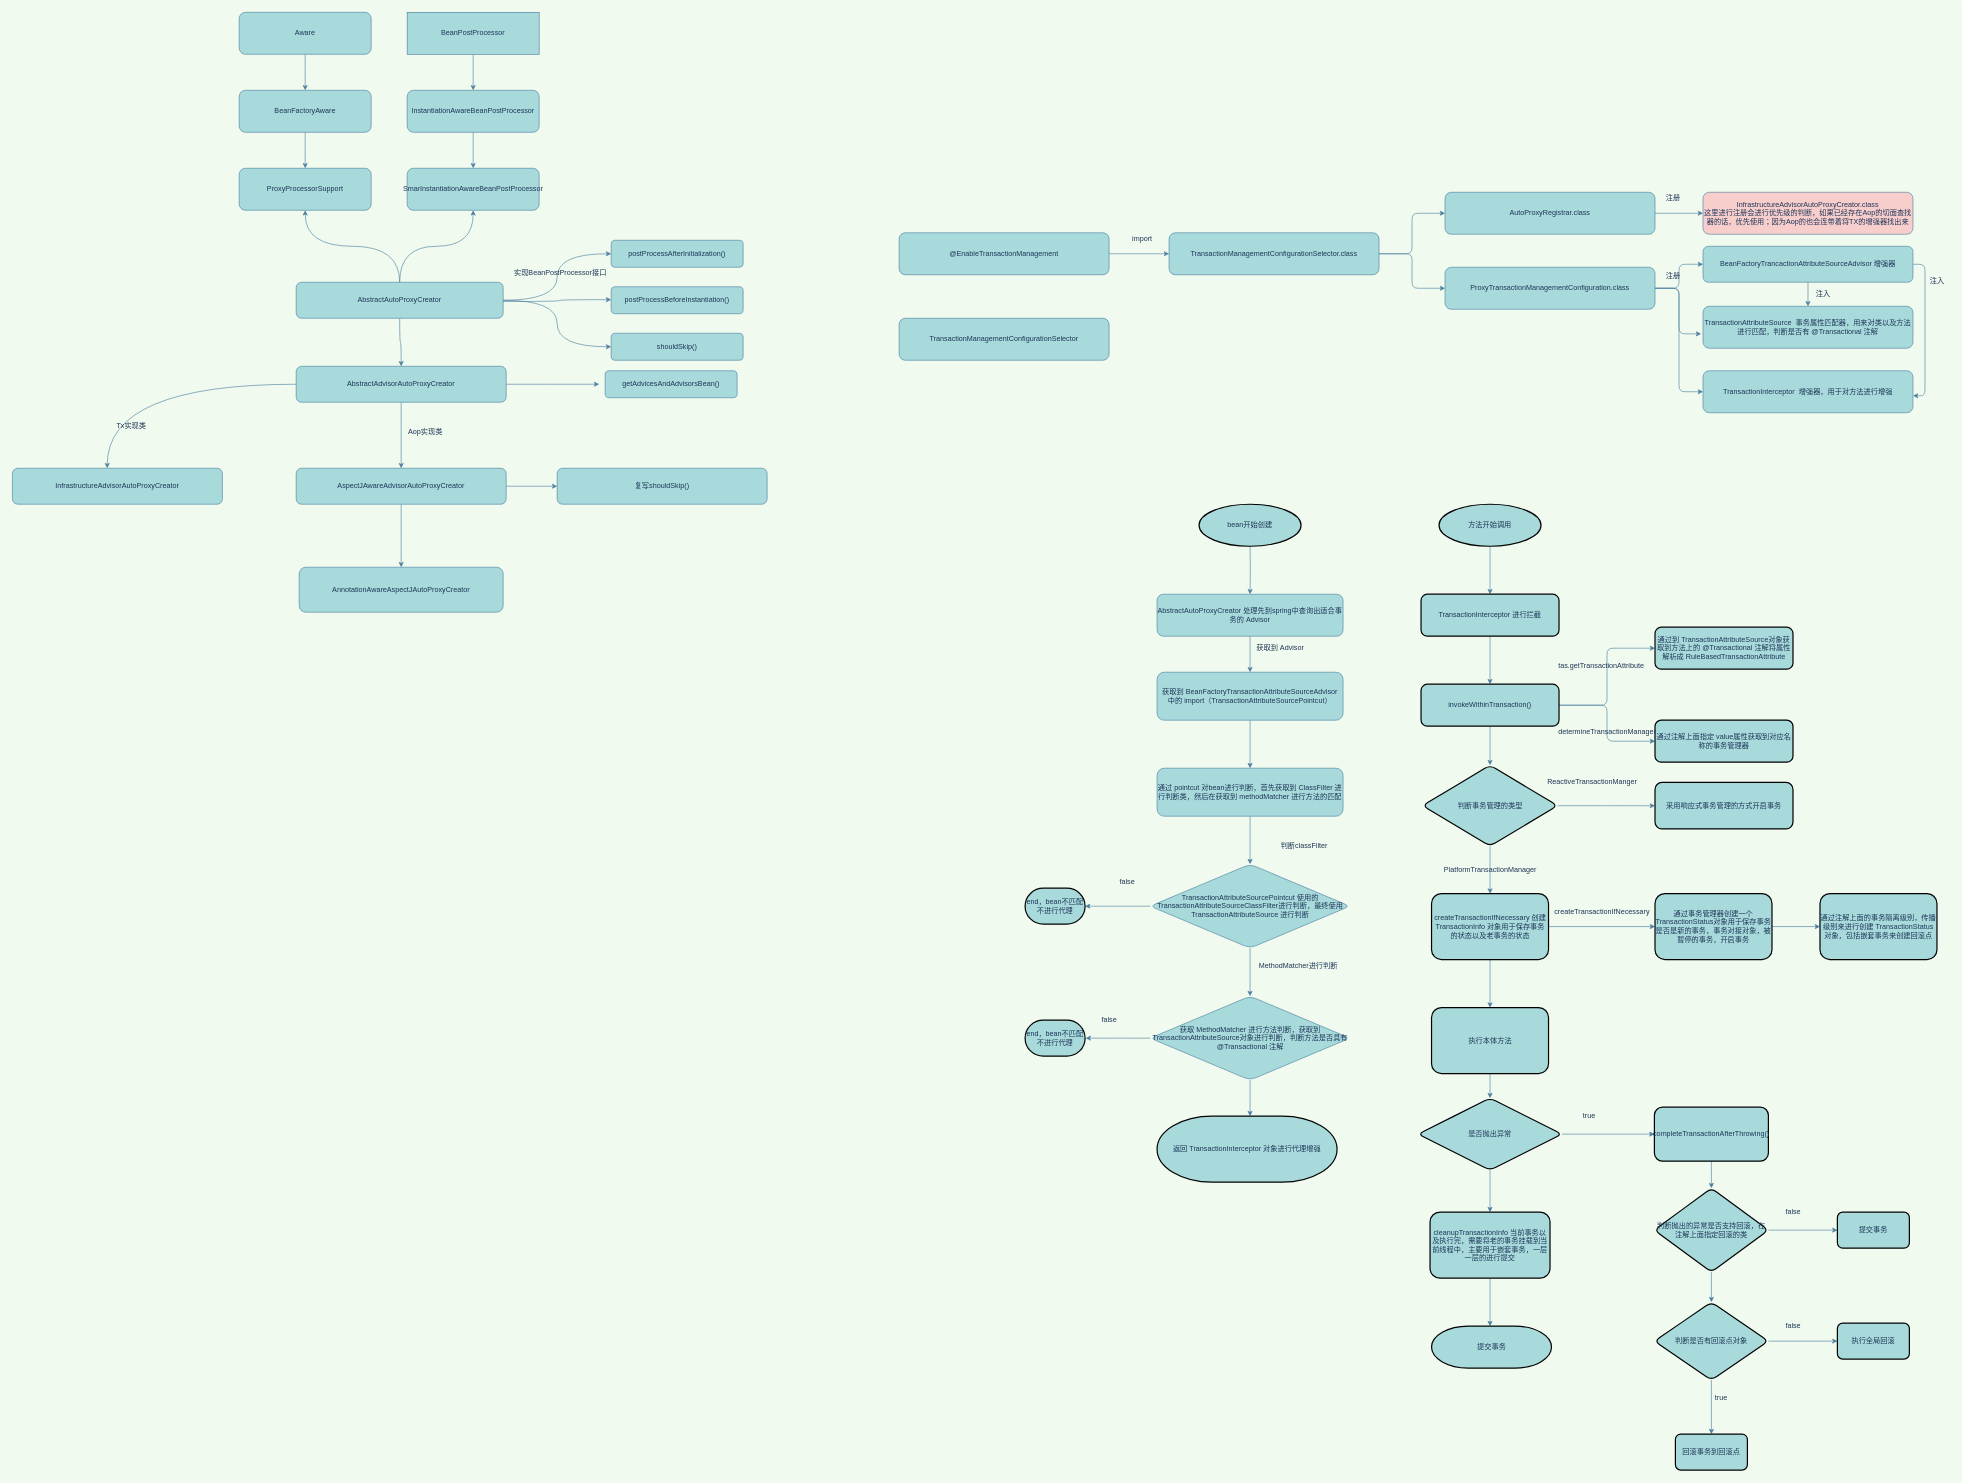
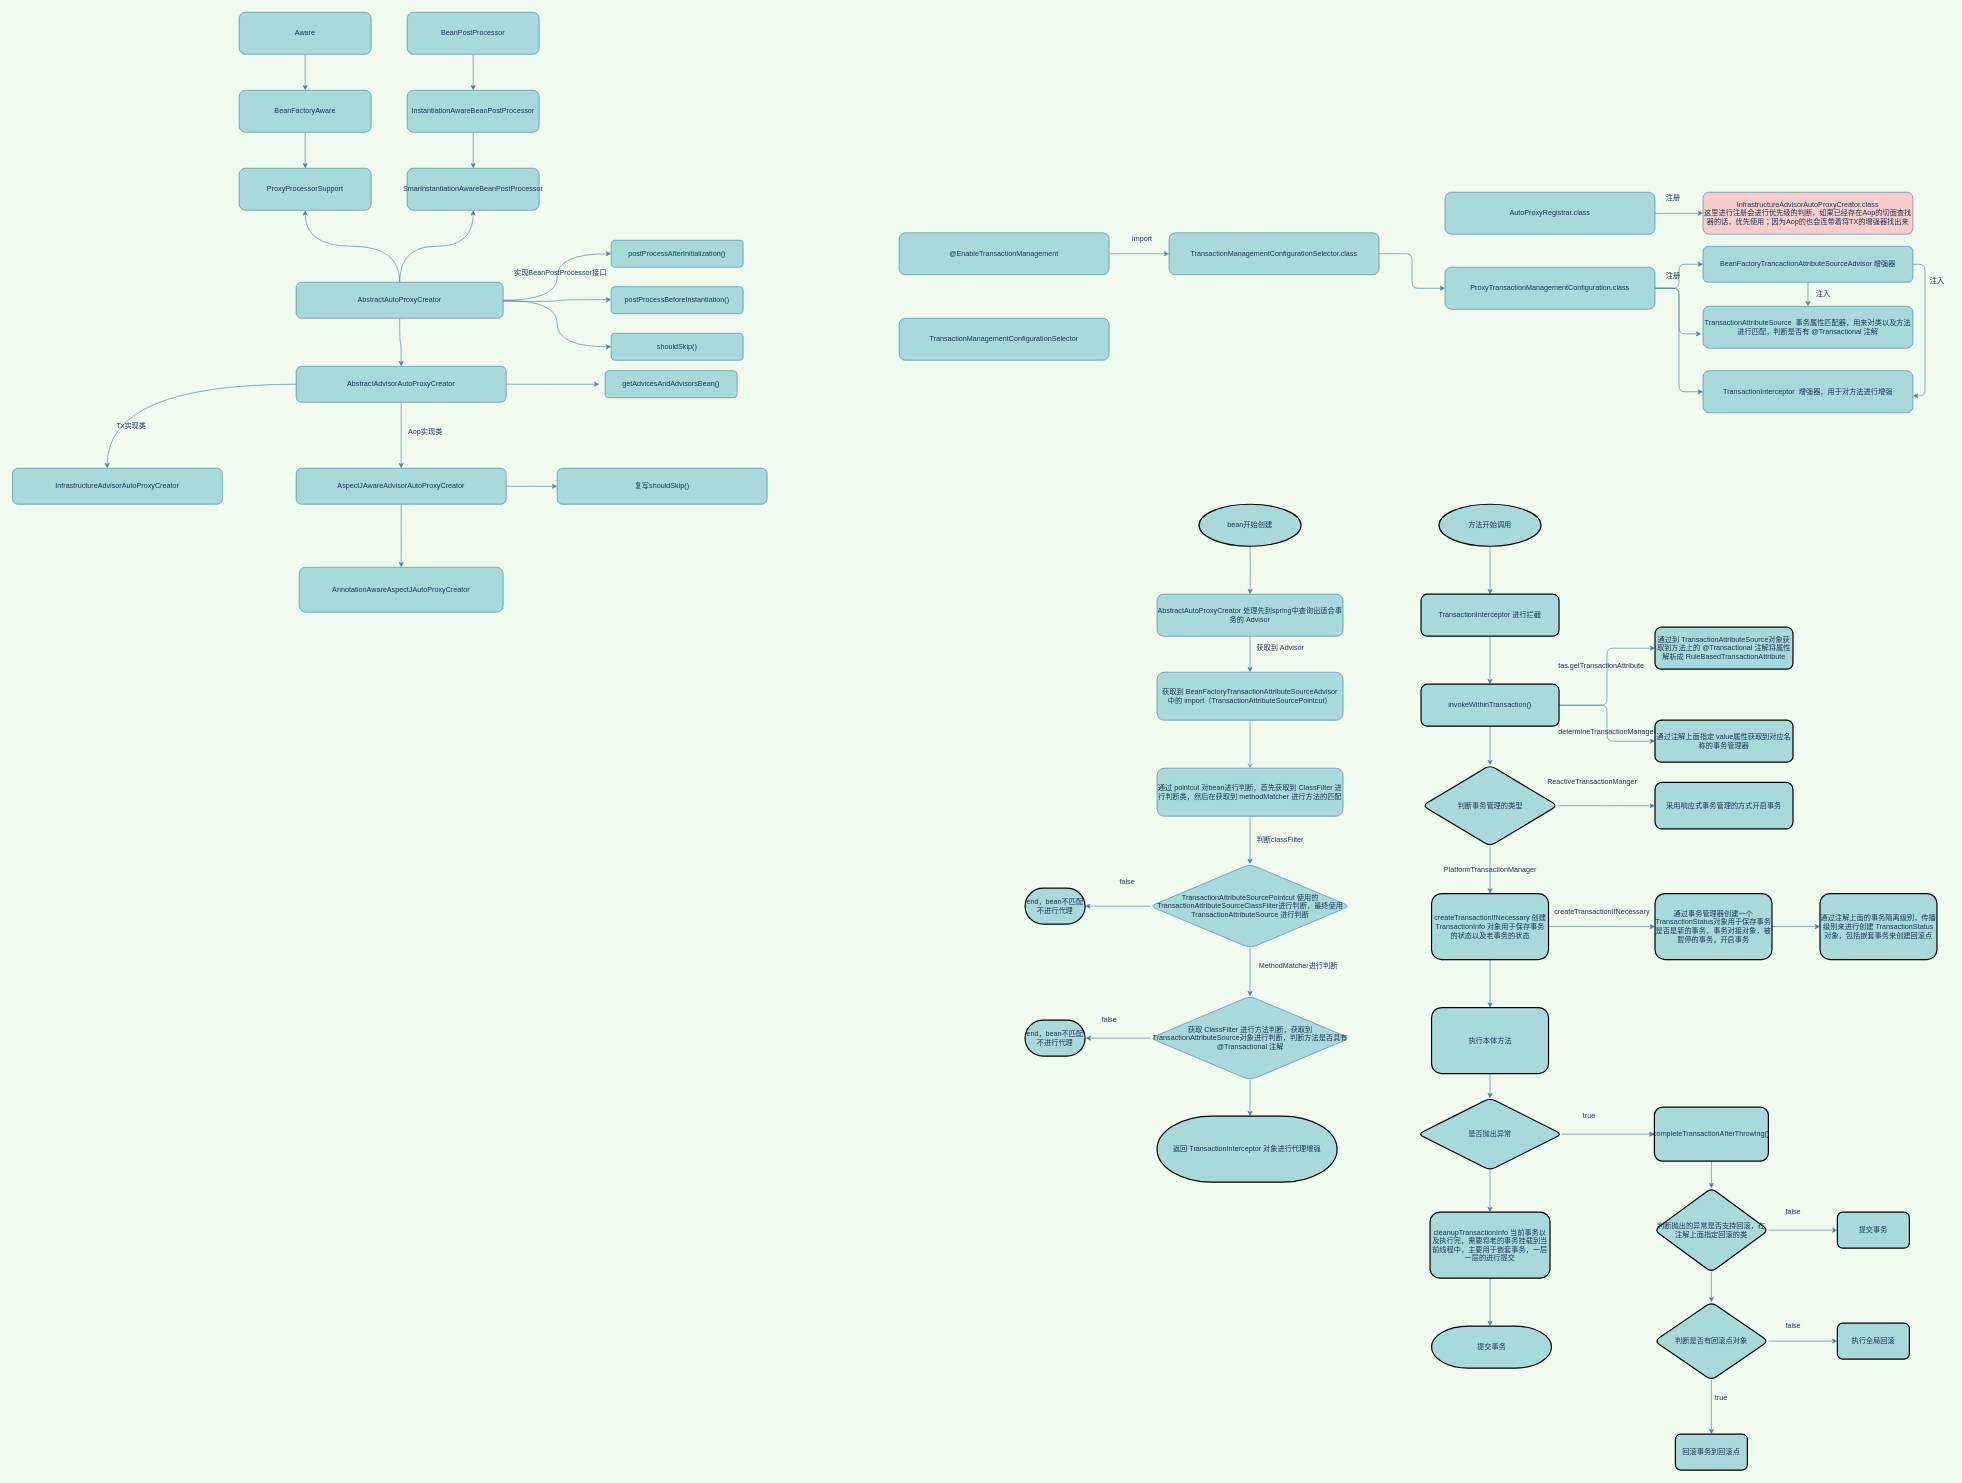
- <mxCell id="22" value="BeanPostProcessor" style="whiteSpace=wrap;html=1;sketch=0;strokeColor=#457B9D;fillColor=#A8DADC;fontColor=#1D3557;rounded=0;" parent="1" vertex="1"><mxGeometry x="678" y="20" width="220" height="70" as="geometry" /></mxCell>
+ <mxCell id="22" value="BeanPostProcessor" style="whiteSpace=wrap;html=1;sketch=0;strokeColor=#457B9D;fillColor=#A8DADC;fontColor=#1D3557;rounded=1;" parent="1" vertex="1"><mxGeometry x="678" y="20" width="220" height="70" as="geometry" /></mxCell>
- <mxCell id="40" style="edgeStyle=orthogonalEdgeStyle;orthogonalLoop=1;jettySize=auto;html=1;entryX=0;entryY=0.5;entryDx=0;entryDy=0;strokeColor=#457B9D;fontColor=#1D3557;labelBackgroundColor=#F1FAEE;" parent="1" source="42" target="44" edge="1"><mxGeometry relative="1" as="geometry"><mxPoint x="2388" y="422.5" as="targetPoint" /></mxGeometry></mxCell>
- <mxCell id="62" value="" style="edgeStyle=orthogonalEdgeStyle;curved=0;rounded=1;sketch=0;orthogonalLoop=1;jettySize=auto;html=1;fontColor=#1D3557;strokeColor=#457B9D;fillColor=#A8DADC;" edge="1" parent="1" source="63" target="66"><mxGeometry relative="1" as="geometry" /></mxCell>
+ <mxCell id="62" value="" style="edgeStyle=orthogonalEdgeStyle;curved=0;rounded=1;sketch=0;orthogonalLoop=1;jettySize=auto;html=1;fontColor=#1D3557;strokeColor=#457B9D;fillColor=#A8DADC;endArrow=open;" edge="1" parent="1" source="63" target="66"><mxGeometry relative="1" as="geometry" /></mxCell>
- <mxCell id="67" value="判断classFilter" style="text;html=1;align=center;verticalAlign=middle;resizable=0;points=[];autosize=1;strokeColor=none;fontColor=#1D3557;" vertex="1" parent="1"><mxGeometry x="2128" y="1400" width="90" height="20" as="geometry" /></mxCell>
+ <mxCell id="67" value="判断classFilter" style="text;html=1;align=center;verticalAlign=middle;resizable=0;points=[];autosize=1;strokeColor=none;fontColor=#1D3557;" vertex="1" parent="1"><mxGeometry x="2088" y="1390" width="90" height="20" as="geometry" /></mxCell>
- <mxCell id="76" value="&lt;span&gt;获取 MethodMatcher 进行方法判断，获取到 TransactionAttributeSource对象进行判断，判断方法是否具有&lt;br&gt;@Transactional 注解&lt;br&gt;&lt;/span&gt;" style="rhombus;whiteSpace=wrap;html=1;rounded=1;sketch=0;fontColor=#1D3557;strokeColor=#457B9D;fillColor=#A8DADC;" vertex="1" parent="1"><mxGeometry x="1916.5" y="1660" width="333" height="140" as="geometry" /></mxCell>
+ <mxCell id="76" value="&lt;span&gt;获取 ClassFilter 进行方法判断，获取到 TransactionAttributeSource对象进行判断，判断方法是否具有&lt;br&gt;@Transactional 注解&lt;br&gt;&lt;/span&gt;" style="rhombus;whiteSpace=wrap;html=1;rounded=1;sketch=0;fontColor=#1D3557;strokeColor=#457B9D;fillColor=#A8DADC;" vertex="1" parent="1"><mxGeometry x="1916.5" y="1660" width="333" height="140" as="geometry" /></mxCell>
